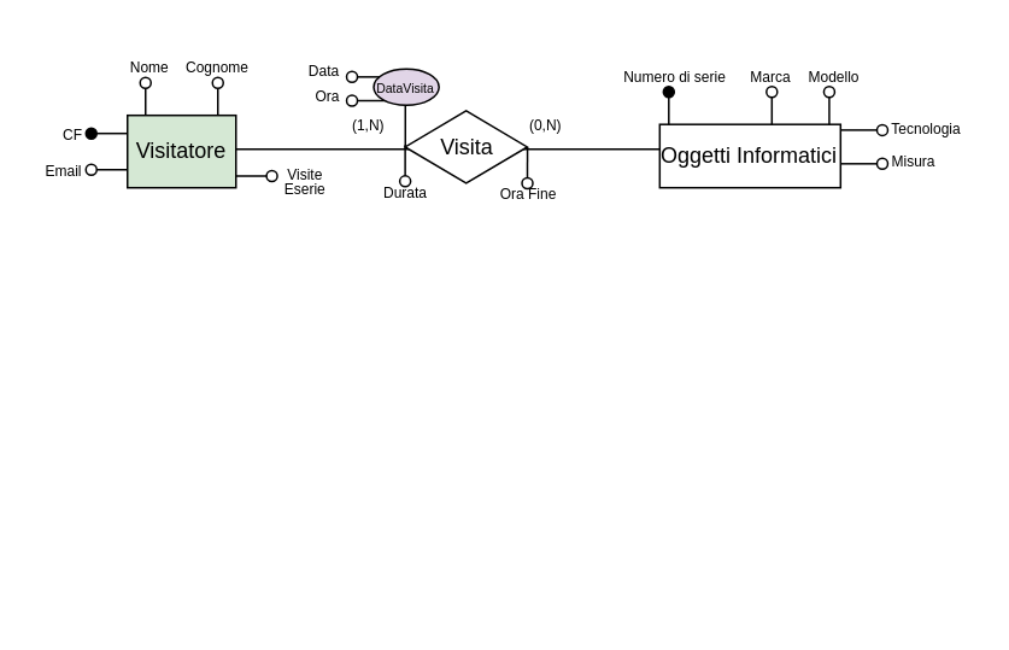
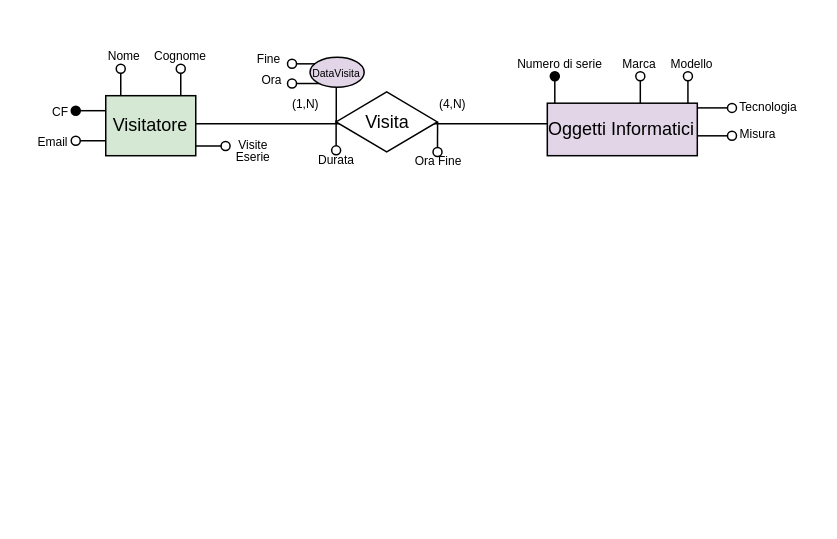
- <mxCell id="24" value="&lt;font style=&quot;font-size: 8px;&quot;&gt;Data&lt;/font&gt;" style="text;html=1;align=center;verticalAlign=middle;whiteSpace=wrap;rounded=1;strokeColor=none;glass=0;" vertex="1" parent="1"><mxGeometry x="154.18" y="30.64" width="50" height="15" as="geometry" /></mxCell>
+ <mxCell id="24" value="&lt;font style=&quot;font-size: 8px;&quot;&gt;Fine&lt;/font&gt;" style="text;html=1;align=center;verticalAlign=middle;whiteSpace=wrap;rounded=1;strokeColor=none;glass=0;" vertex="1" parent="1"><mxGeometry x="154.18" y="30.64" width="50" height="15" as="geometry" /></mxCell>
- <mxCell id="3" value="&lt;font style=&quot;font-size: 8px;&quot;&gt;(0,N)&lt;/font&gt;" style="text;html=1;align=center;verticalAlign=middle;whiteSpace=wrap;rounded=1;strokeColor=none;glass=0;" vertex="1" parent="1"><mxGeometry x="289.69" y="65" width="22.5" height="6.75" as="geometry" /></mxCell>
+ <mxCell id="3" value="&lt;font style=&quot;font-size: 8px;&quot;&gt;(4,N)&lt;/font&gt;" style="text;html=1;align=center;verticalAlign=middle;whiteSpace=wrap;rounded=1;strokeColor=none;glass=0;" vertex="1" parent="1"><mxGeometry x="289.69" y="65" width="22.5" height="6.75" as="geometry" /></mxCell>
- <mxCell id="17" value="Oggetti Informatici" style="whiteSpace=wrap;html=1;align=center;" vertex="1" parent="1"><mxGeometry x="364.37" y="68.13" width="100" height="35" as="geometry" /></mxCell>
+ <mxCell id="17" value="Oggetti Informatici" style="whiteSpace=wrap;html=1;align=center;fillColor=#e1d5e7;" vertex="1" parent="1"><mxGeometry x="364.37" y="68.13" width="100" height="35" as="geometry" /></mxCell>
